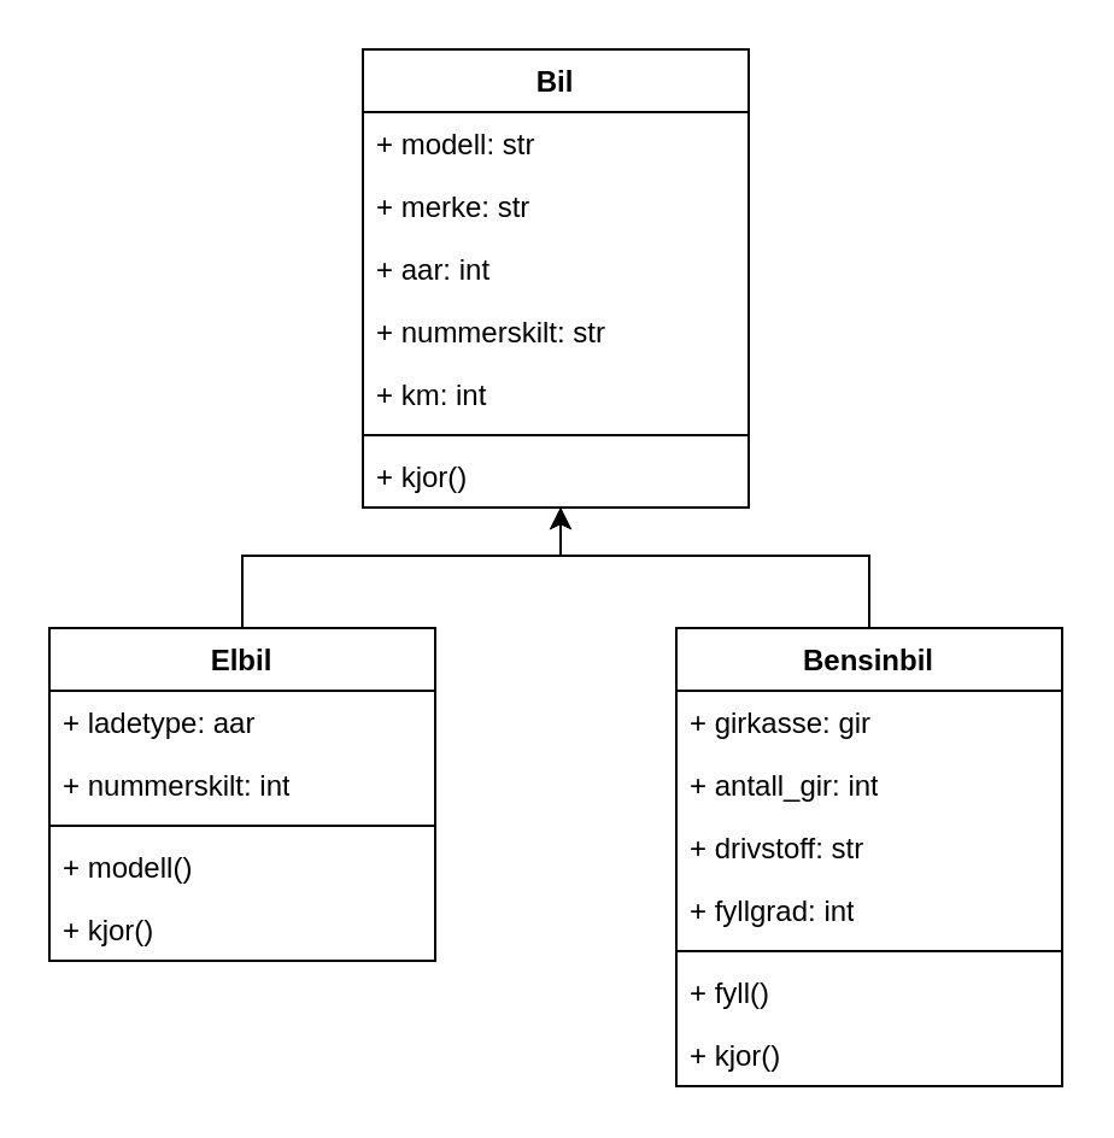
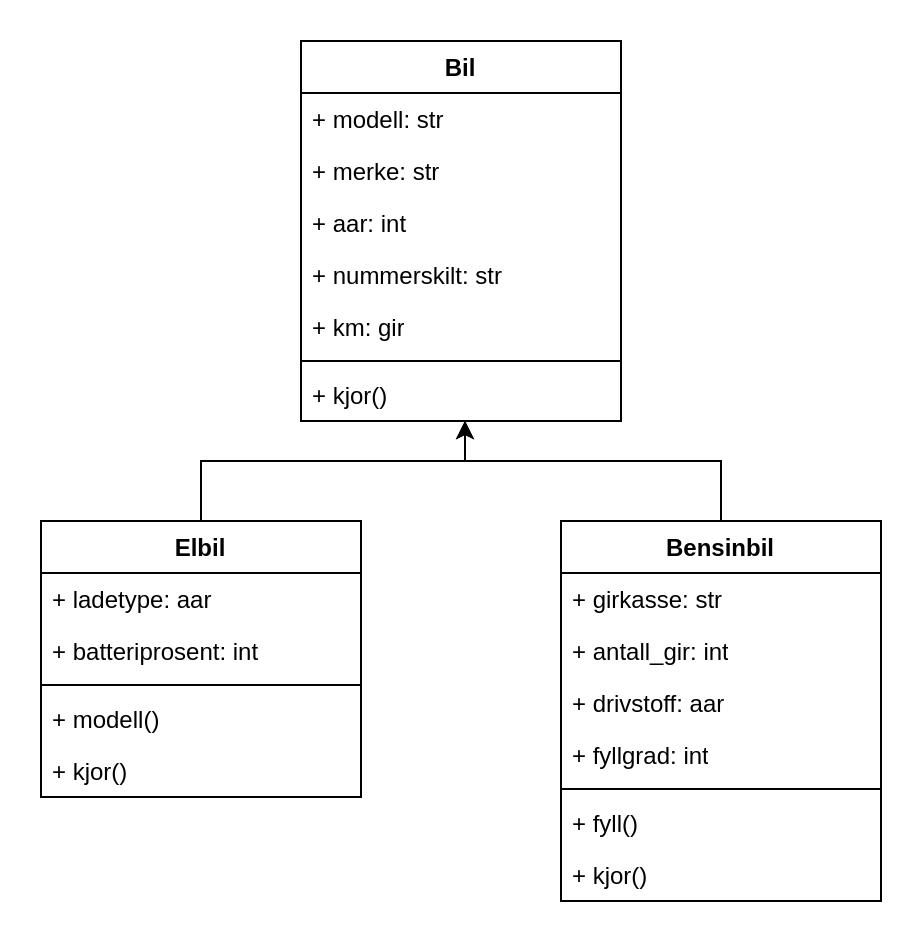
- <mxCell id="7" value="+ km: int" style="text;strokeColor=none;fillColor=none;align=left;verticalAlign=top;spacingLeft=4;spacingRight=4;overflow=hidden;rotatable=0;points=[[0,0.5],[1,0.5]];portConstraint=eastwest;whiteSpace=wrap;html=1;" vertex="1" parent="2"><mxGeometry y="130" width="160" height="26" as="geometry" /></mxCell>
+ <mxCell id="7" value="+ km: gir" style="text;strokeColor=none;fillColor=none;align=left;verticalAlign=top;spacingLeft=4;spacingRight=4;overflow=hidden;rotatable=0;points=[[0,0.5],[1,0.5]];portConstraint=eastwest;whiteSpace=wrap;html=1;" vertex="1" parent="2"><mxGeometry y="130" width="160" height="26" as="geometry" /></mxCell>
- <mxCell id="17" value="+ girkasse: gir" style="text;strokeColor=none;fillColor=none;align=left;verticalAlign=top;spacingLeft=4;spacingRight=4;overflow=hidden;rotatable=0;points=[[0,0.5],[1,0.5]];portConstraint=eastwest;whiteSpace=wrap;html=1;" vertex="1" parent="16"><mxGeometry y="26" width="160" height="26" as="geometry" /></mxCell>
+ <mxCell id="17" value="+ girkasse: str" style="text;strokeColor=none;fillColor=none;align=left;verticalAlign=top;spacingLeft=4;spacingRight=4;overflow=hidden;rotatable=0;points=[[0,0.5],[1,0.5]];portConstraint=eastwest;whiteSpace=wrap;html=1;" vertex="1" parent="16"><mxGeometry y="26" width="160" height="26" as="geometry" /></mxCell>
- <mxCell id="12" value="+ nummerskilt: int" style="text;strokeColor=none;fillColor=none;align=left;verticalAlign=top;spacingLeft=4;spacingRight=4;overflow=hidden;rotatable=0;points=[[0,0.5],[1,0.5]];portConstraint=eastwest;whiteSpace=wrap;html=1;" vertex="1" parent="10"><mxGeometry y="52" width="160" height="26" as="geometry" /></mxCell>
+ <mxCell id="12" value="+ batteriprosent: int" style="text;strokeColor=none;fillColor=none;align=left;verticalAlign=top;spacingLeft=4;spacingRight=4;overflow=hidden;rotatable=0;points=[[0,0.5],[1,0.5]];portConstraint=eastwest;whiteSpace=wrap;html=1;" vertex="1" parent="10"><mxGeometry y="52" width="160" height="26" as="geometry" /></mxCell>
- <mxCell id="19" value="+ drivstoff: str" style="text;strokeColor=none;fillColor=none;align=left;verticalAlign=top;spacingLeft=4;spacingRight=4;overflow=hidden;rotatable=0;points=[[0,0.5],[1,0.5]];portConstraint=eastwest;whiteSpace=wrap;html=1;" vertex="1" parent="16"><mxGeometry y="78" width="160" height="26" as="geometry" /></mxCell>
+ <mxCell id="19" value="+ drivstoff: aar" style="text;strokeColor=none;fillColor=none;align=left;verticalAlign=top;spacingLeft=4;spacingRight=4;overflow=hidden;rotatable=0;points=[[0,0.5],[1,0.5]];portConstraint=eastwest;whiteSpace=wrap;html=1;" vertex="1" parent="16"><mxGeometry y="78" width="160" height="26" as="geometry" /></mxCell>
